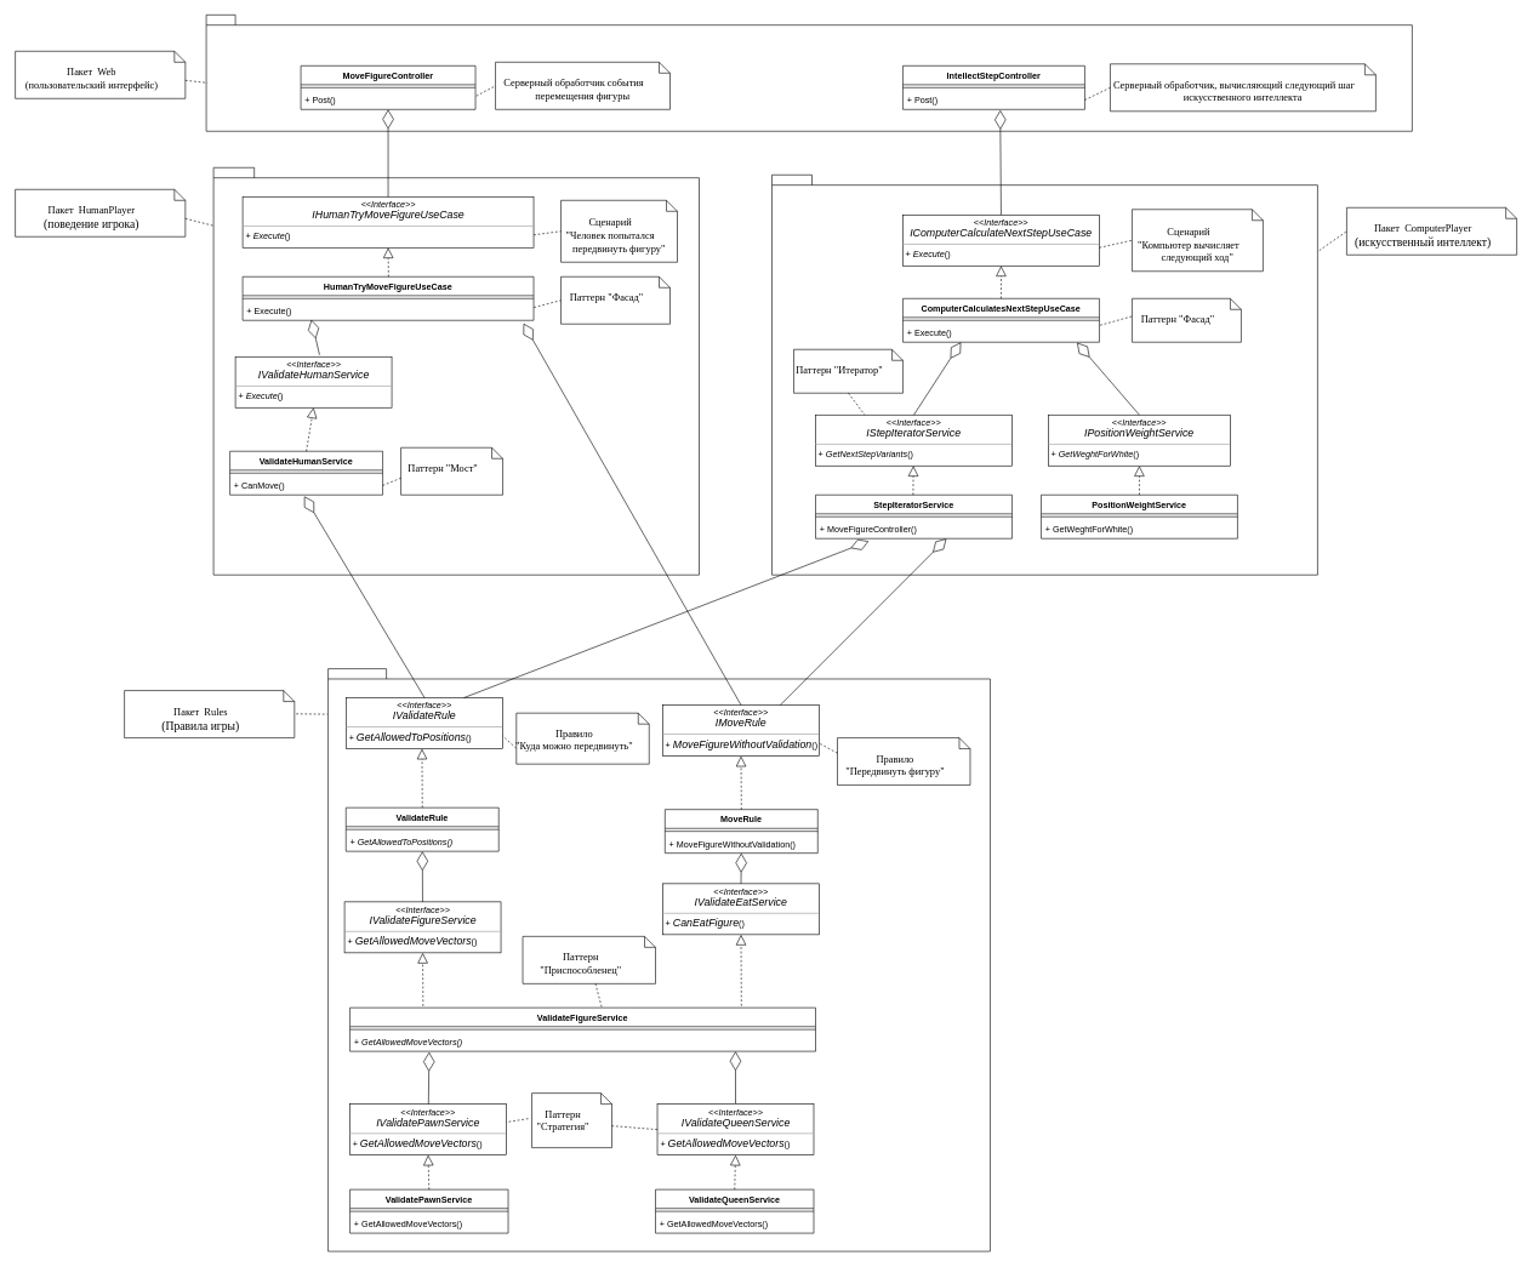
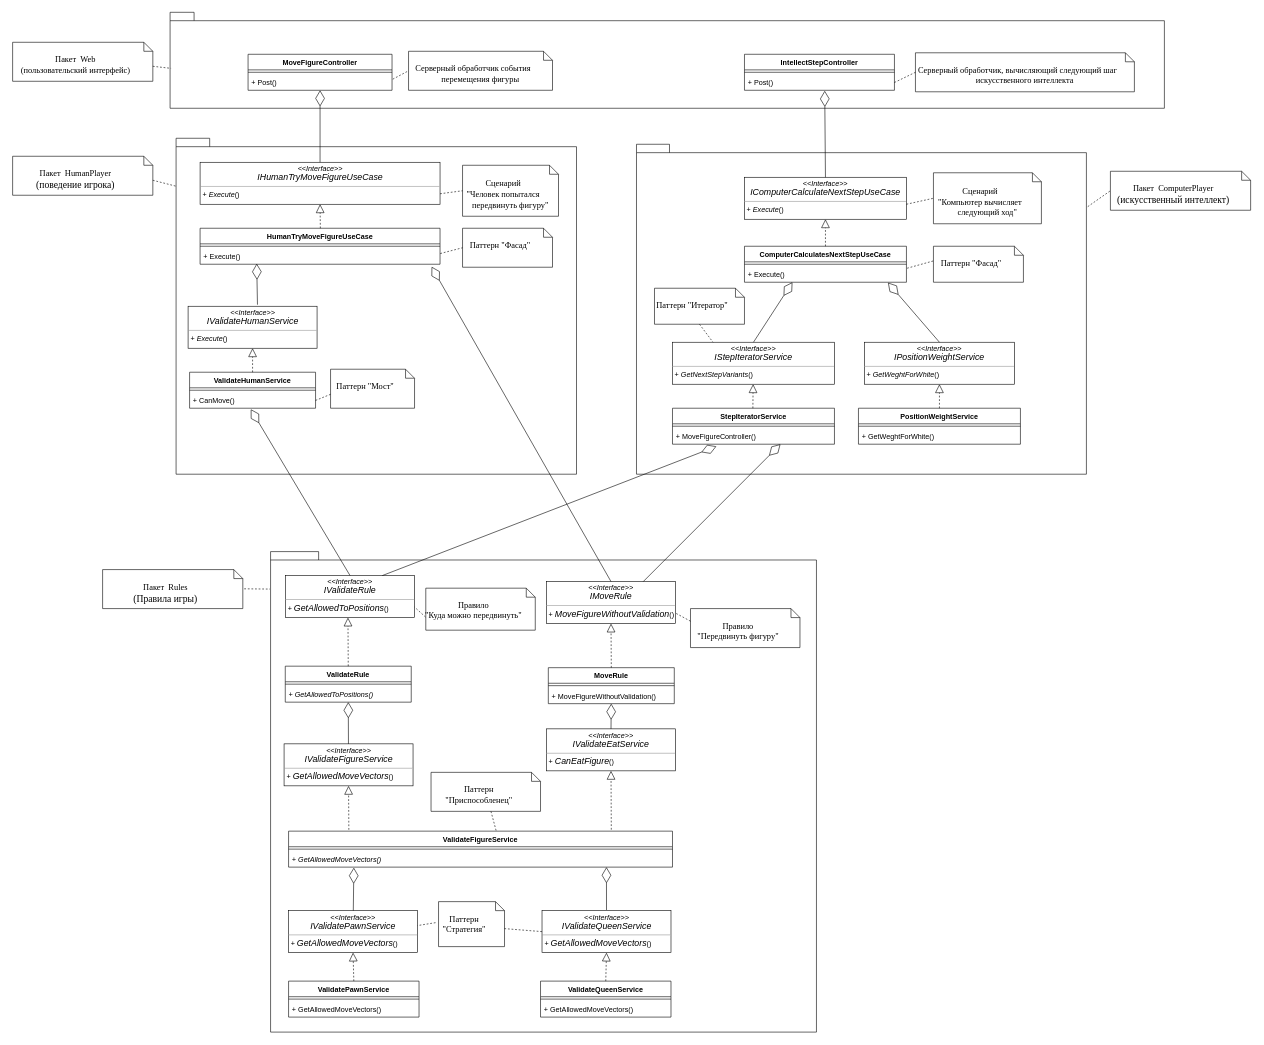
- <mxCell id="15" value="&lt;p style=&quot;margin: 0px ; margin-top: 4px ; text-align: center&quot;&gt;&lt;i&gt;&amp;lt;&amp;lt;Interface&amp;gt;&amp;gt;&lt;/i&gt;&lt;br&gt;&lt;i&gt;&lt;span lang=&quot;EN-US&quot; style=&quot;font-size: 11.0pt ; line-height: 107% ; font-family: &amp;#34;calibri&amp;#34; , sans-serif&quot;&gt;IValidateHumanService&lt;/span&gt;&lt;/i&gt;&lt;br&gt;&lt;/p&gt;&lt;hr size=&quot;1&quot;&gt;&lt;p style=&quot;margin: 0px ; margin-left: 4px&quot;&gt;+ &lt;i&gt;Execute&lt;/i&gt;()&lt;/p&gt;" style="verticalAlign=top;align=left;overflow=fill;fontSize=12;fontFamily=Helvetica;html=1;" parent="1" vertex="1"><mxGeometry x="322.5" y="490" width="215" height="70" as="geometry" /></mxCell>
+ <mxCell id="15" value="&lt;p style=&quot;margin: 0px ; margin-top: 4px ; text-align: center&quot;&gt;&lt;i&gt;&amp;lt;&amp;lt;Interface&amp;gt;&amp;gt;&lt;/i&gt;&lt;br&gt;&lt;i&gt;&lt;span lang=&quot;EN-US&quot; style=&quot;font-size: 11.0pt ; line-height: 107% ; font-family: &amp;#34;calibri&amp;#34; , sans-serif&quot;&gt;IValidateHumanService&lt;/span&gt;&lt;/i&gt;&lt;br&gt;&lt;/p&gt;&lt;hr size=&quot;1&quot;&gt;&lt;p style=&quot;margin: 0px ; margin-left: 4px&quot;&gt;+ &lt;i&gt;Execute&lt;/i&gt;()&lt;/p&gt;" style="verticalAlign=top;align=left;overflow=fill;fontSize=12;fontFamily=Helvetica;html=1;" parent="1" vertex="1"><mxGeometry x="312.5" y="510" width="215" height="70" as="geometry" /></mxCell>
